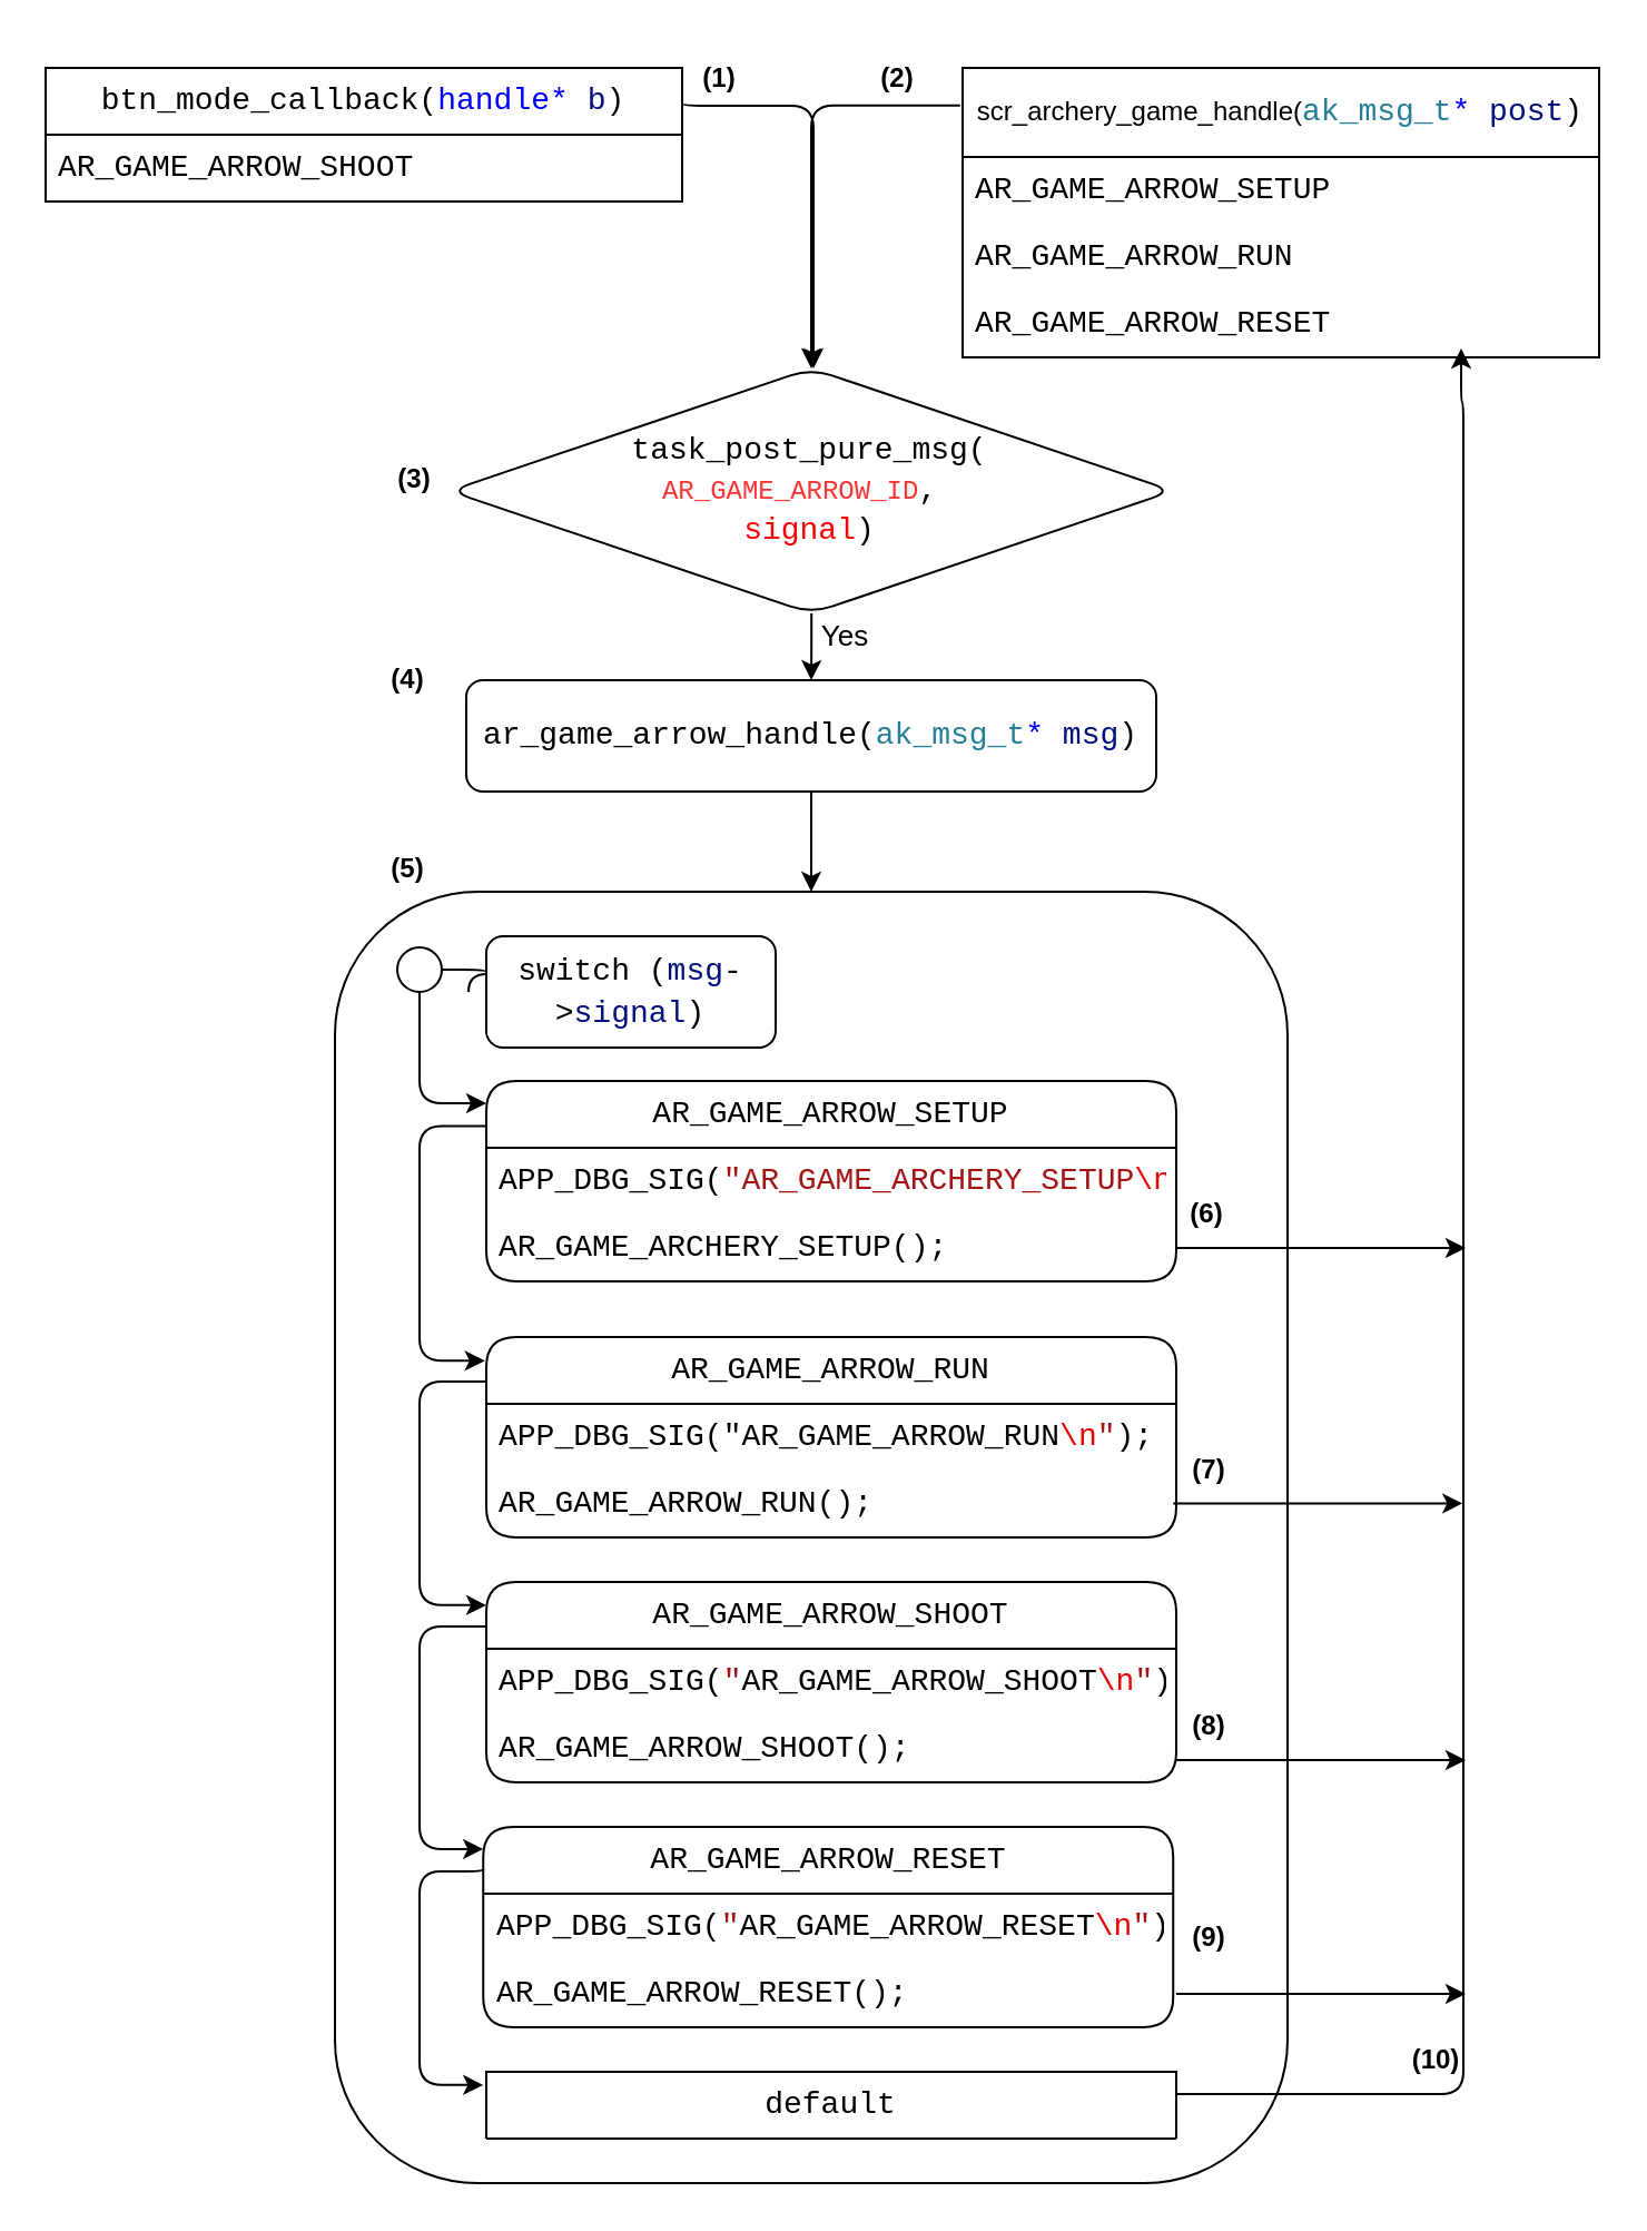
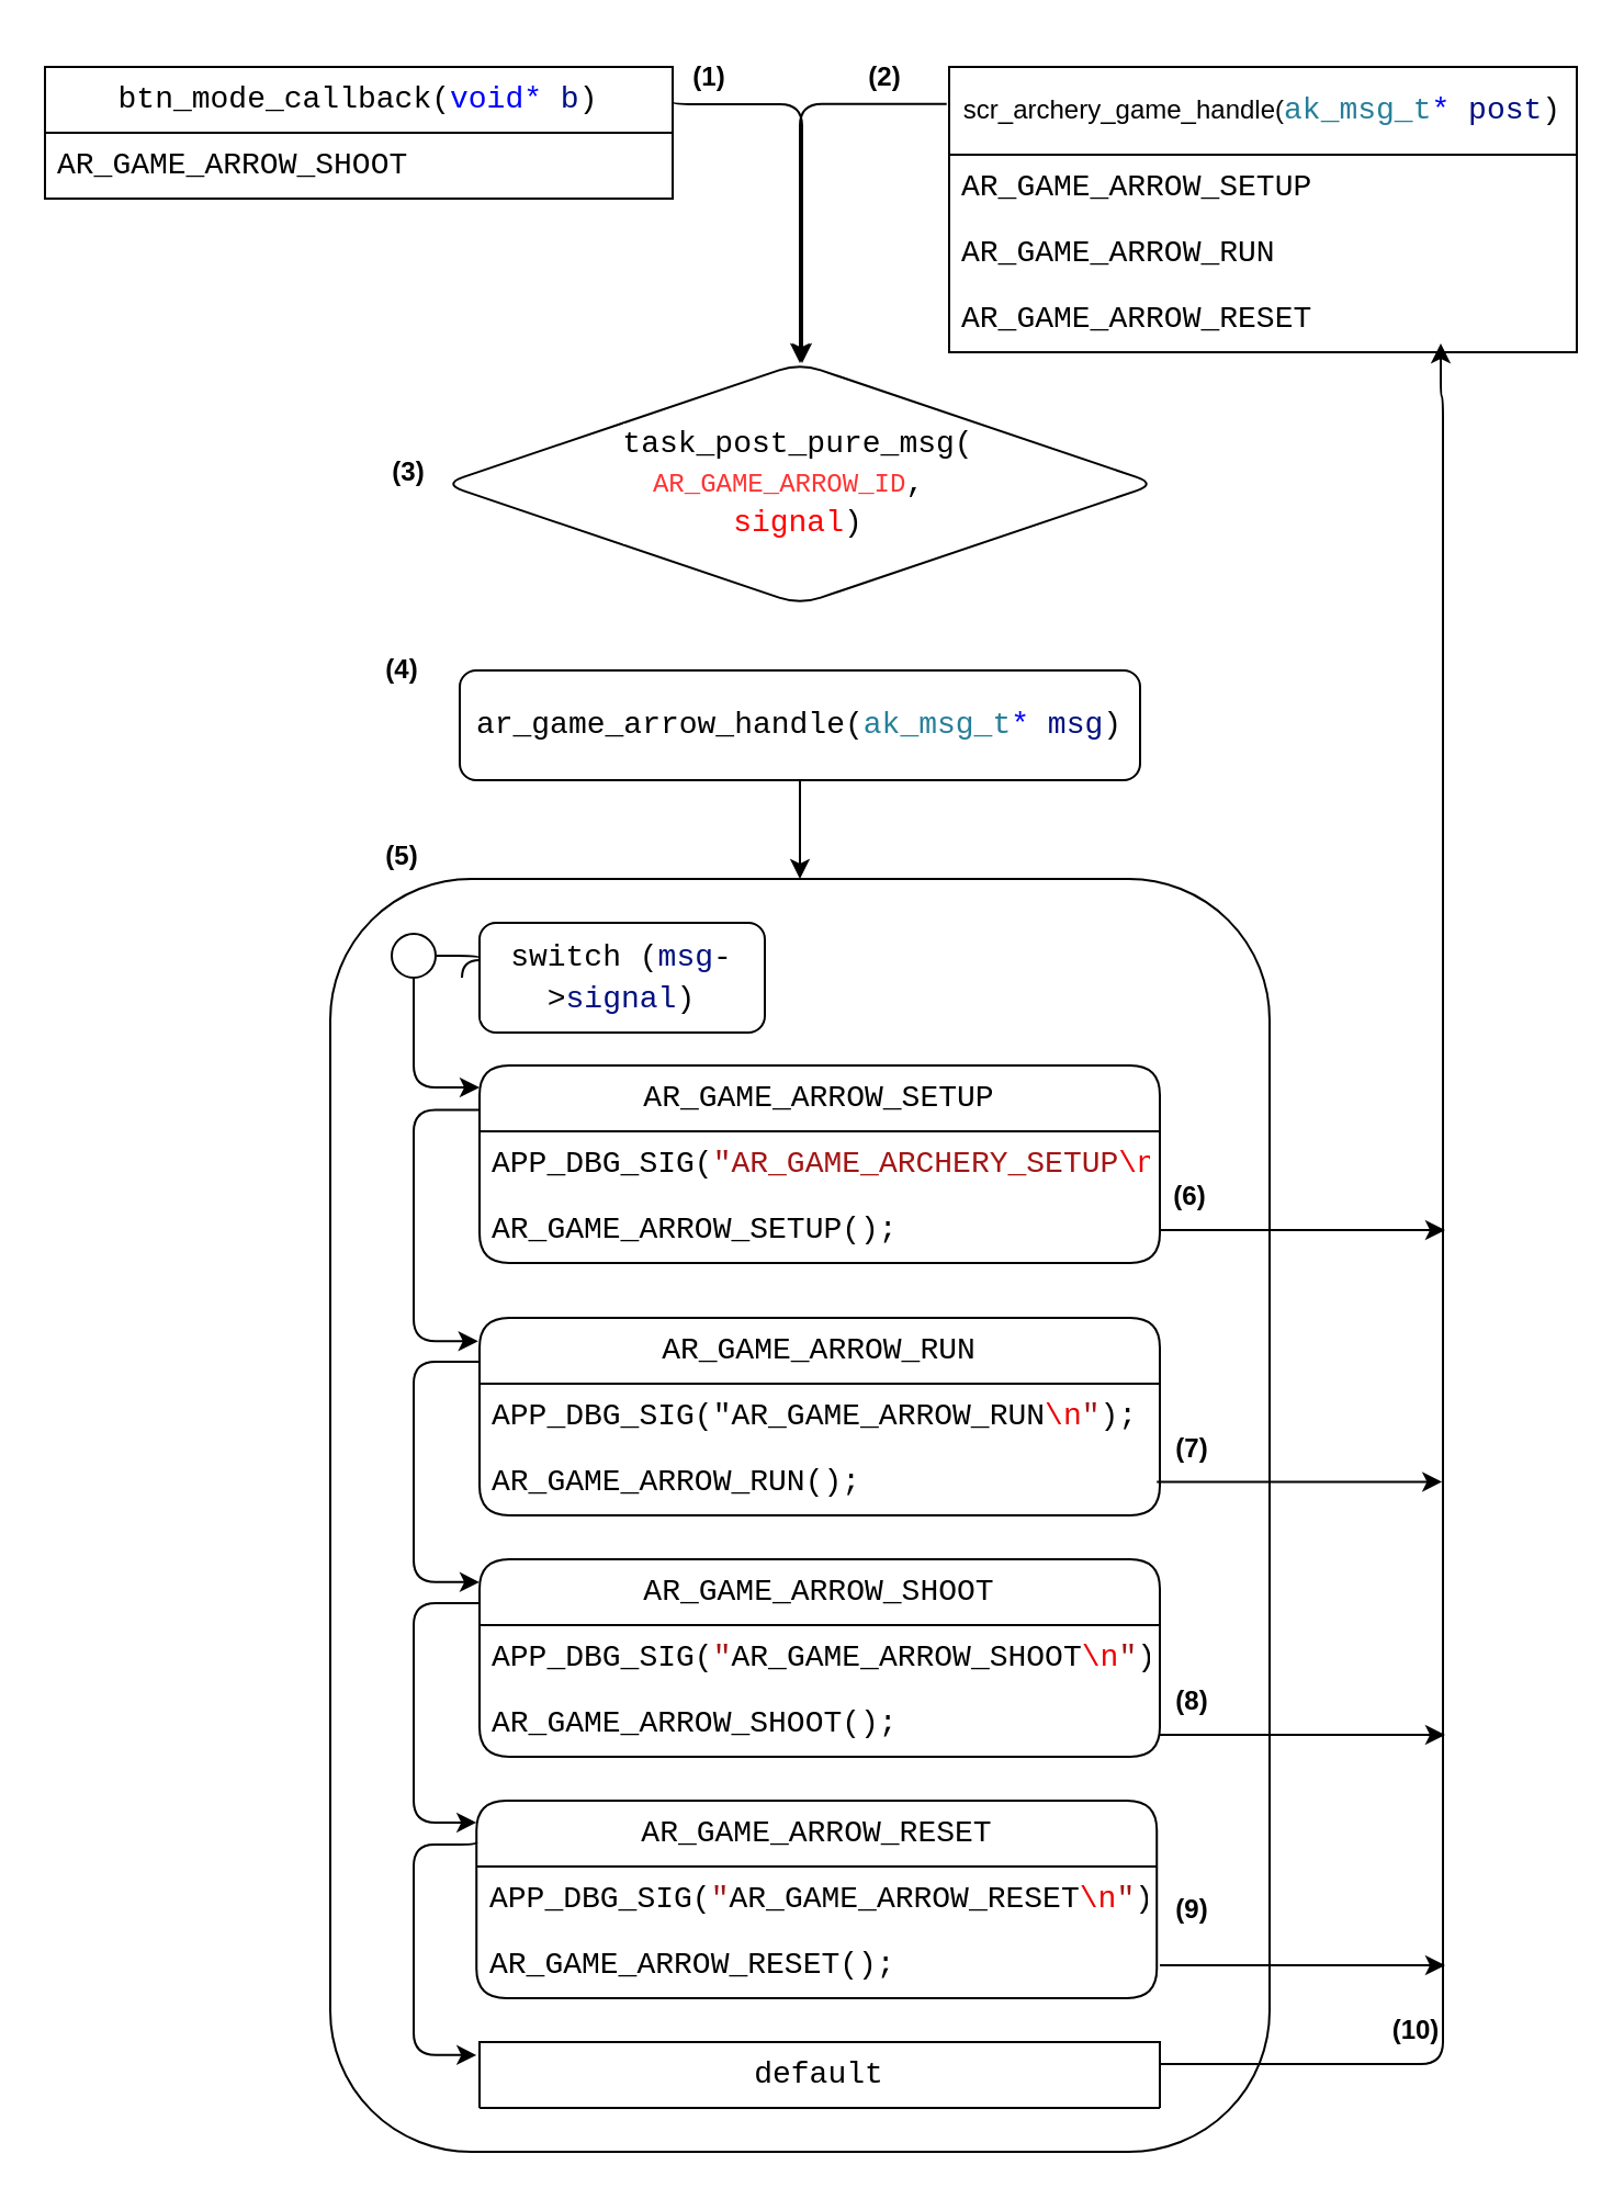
- <mxCell id="47" value="&lt;div style=&quot;background-color: rgb(255, 255, 255); font-family: Consolas, &amp;quot;Courier New&amp;quot;, monospace; font-size: 14px; line-height: 19px;&quot;&gt;btn_mode_callback(&lt;span style=&quot;color: #0000ff;&quot;&gt;handle*&lt;/span&gt; &lt;span style=&quot;color: #001080;&quot;&gt;b&lt;/span&gt;)&lt;/div&gt;" style="swimlane;fontStyle=0;childLayout=stackLayout;horizontal=1;startSize=30;horizontalStack=0;resizeParent=1;resizeParentMax=0;resizeLast=0;collapsible=1;marginBottom=0;whiteSpace=wrap;html=1;" parent="1" vertex="1"><mxGeometry x="20" y="30" width="286" height="60" as="geometry" /></mxCell>
+ <mxCell id="47" value="&lt;div style=&quot;background-color: rgb(255, 255, 255); font-family: Consolas, &amp;quot;Courier New&amp;quot;, monospace; font-size: 14px; line-height: 19px;&quot;&gt;btn_mode_callback(&lt;span style=&quot;color: #0000ff;&quot;&gt;void*&lt;/span&gt; &lt;span style=&quot;color: #001080;&quot;&gt;b&lt;/span&gt;)&lt;/div&gt;" style="swimlane;fontStyle=0;childLayout=stackLayout;horizontal=1;startSize=30;horizontalStack=0;resizeParent=1;resizeParentMax=0;resizeLast=0;collapsible=1;marginBottom=0;whiteSpace=wrap;html=1;" parent="1" vertex="1"><mxGeometry x="20" y="30" width="286" height="60" as="geometry" /></mxCell>
- <mxCell id="18" value="" style="edgeStyle=orthogonalEdgeStyle;rounded=1;orthogonalLoop=1;jettySize=auto;html=1;" parent="1" source="34" target="3" edge="1"><mxGeometry relative="1" as="geometry" /></mxCell>
- <mxCell id="19" value="&lt;font style=&quot;font-size: 13px;&quot;&gt;Yes&lt;/font&gt;" style="edgeLabel;html=1;align=center;verticalAlign=middle;resizable=0;points=[];rounded=1;" parent="18" vertex="1" connectable="0"><mxGeometry x="-0.072" y="1" relative="1" as="geometry"><mxPoint x="13" y="-4" as="offset" /></mxGeometry></mxCell>
- <mxCell id="8" value="&lt;div style=&quot;background-color: rgb(255, 255, 255); font-family: Consolas, &amp;quot;Courier New&amp;quot;, monospace; font-size: 14px; line-height: 19px;&quot;&gt;&lt;div style=&quot;line-height: 19px;&quot;&gt;&lt;div style=&quot;line-height: 19px;&quot;&gt;&lt;div style=&quot;line-height: 19px;&quot;&gt;AR_GAME_ARCHERY_SETUP();&lt;/div&gt;&lt;/div&gt;&lt;/div&gt;&lt;/div&gt;" style="text;strokeColor=none;fillColor=none;align=left;verticalAlign=middle;spacingLeft=4;spacingRight=4;overflow=hidden;points=[[0,0.5],[1,0.5]];portConstraint=eastwest;rotatable=0;whiteSpace=wrap;html=1;rounded=1;" parent="6" vertex="1"><mxGeometry y="60" width="310" height="30" as="geometry" /></mxCell>
+ <mxCell id="8" value="&lt;div style=&quot;background-color: rgb(255, 255, 255); font-family: Consolas, &amp;quot;Courier New&amp;quot;, monospace; font-size: 14px; line-height: 19px;&quot;&gt;&lt;div style=&quot;line-height: 19px;&quot;&gt;&lt;div style=&quot;line-height: 19px;&quot;&gt;&lt;div style=&quot;line-height: 19px;&quot;&gt;AR_GAME_ARROW_SETUP();&lt;/div&gt;&lt;/div&gt;&lt;/div&gt;&lt;/div&gt;" style="text;strokeColor=none;fillColor=none;align=left;verticalAlign=middle;spacingLeft=4;spacingRight=4;overflow=hidden;points=[[0,0.5],[1,0.5]];portConstraint=eastwest;rotatable=0;whiteSpace=wrap;html=1;rounded=1;" parent="6" vertex="1"><mxGeometry y="60" width="310" height="30" as="geometry" /></mxCell>
